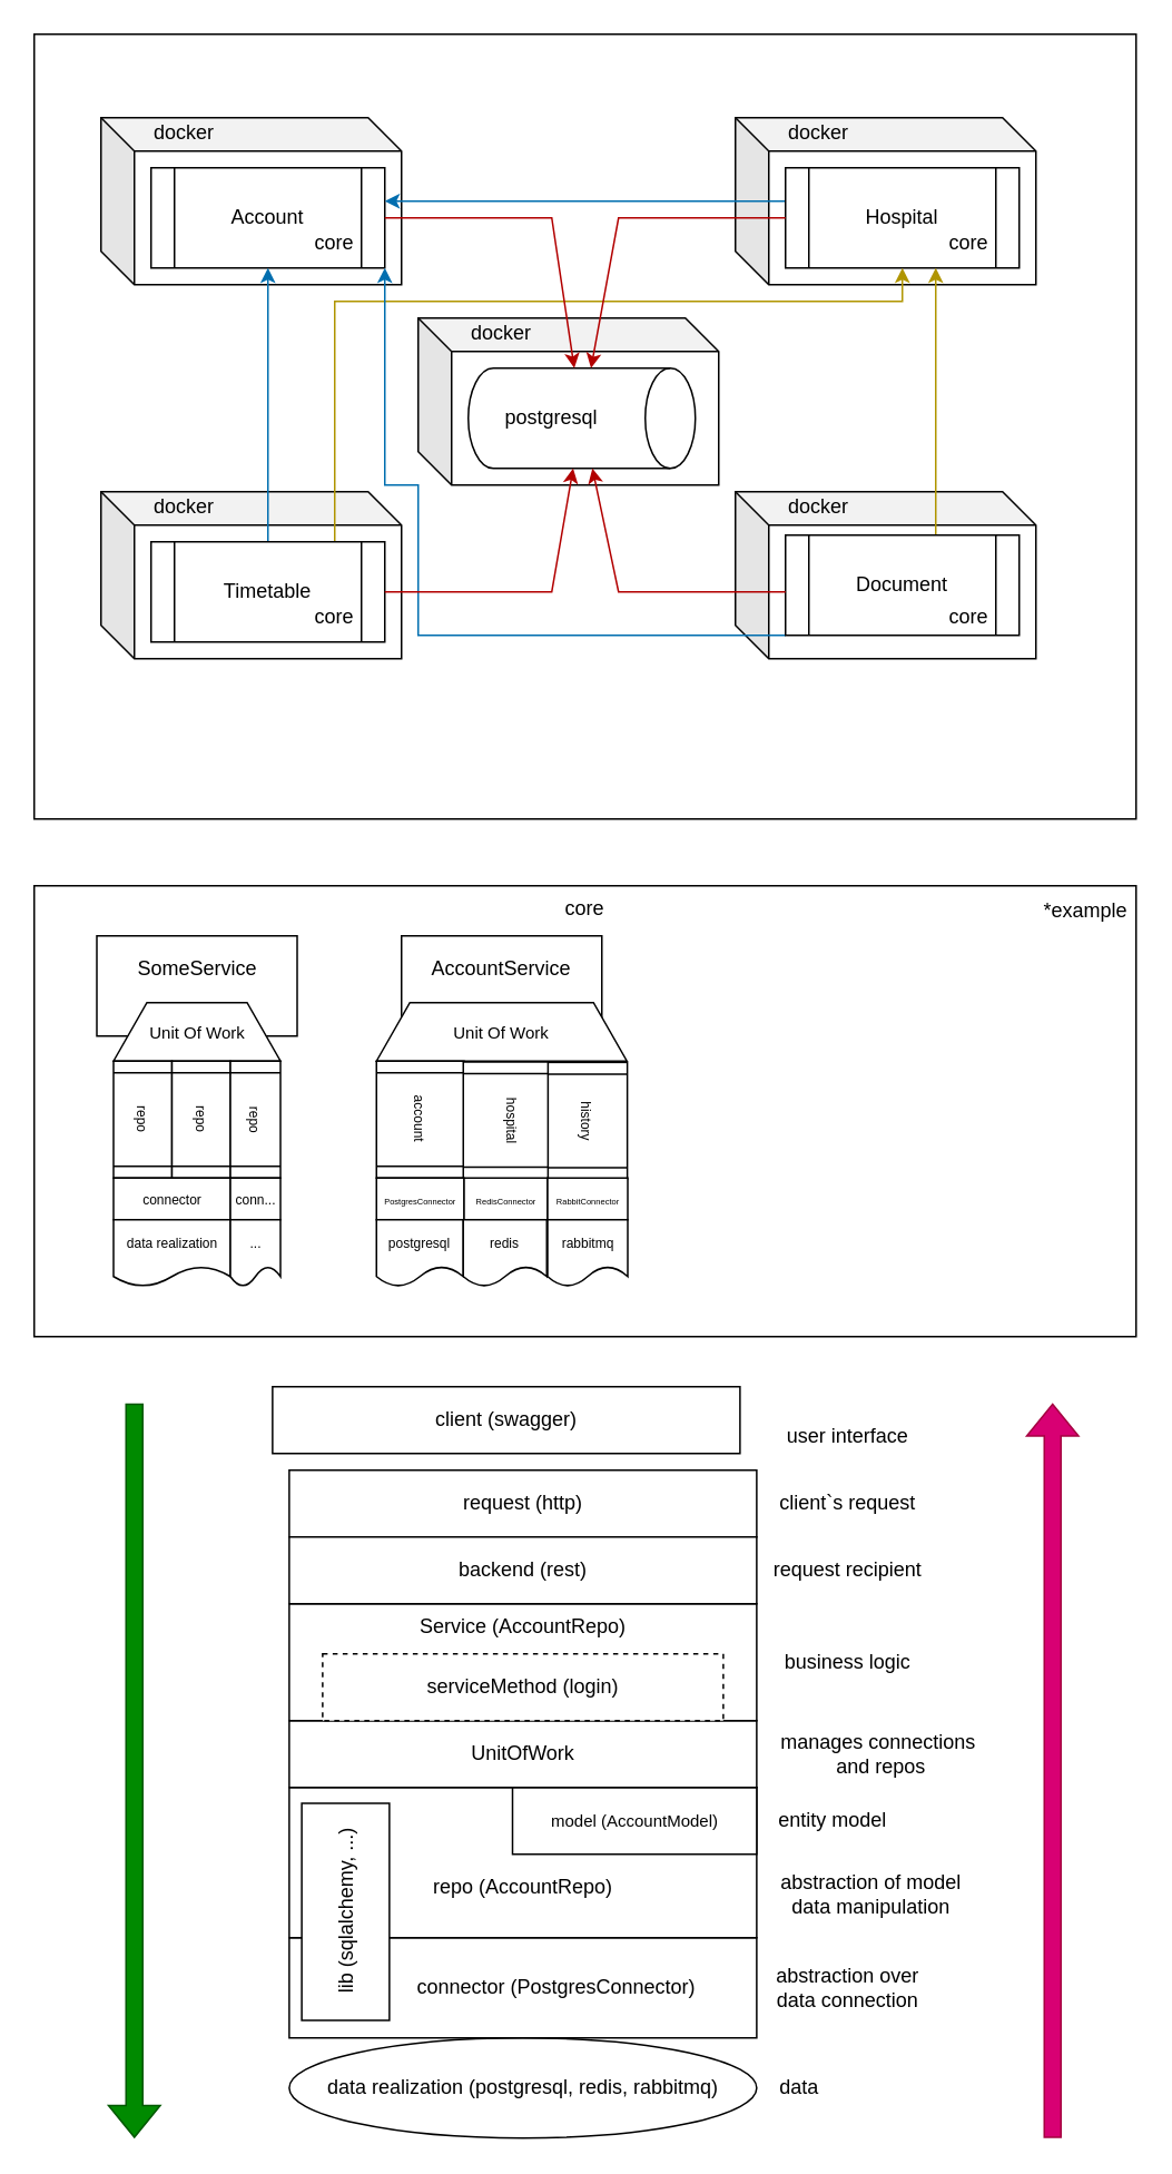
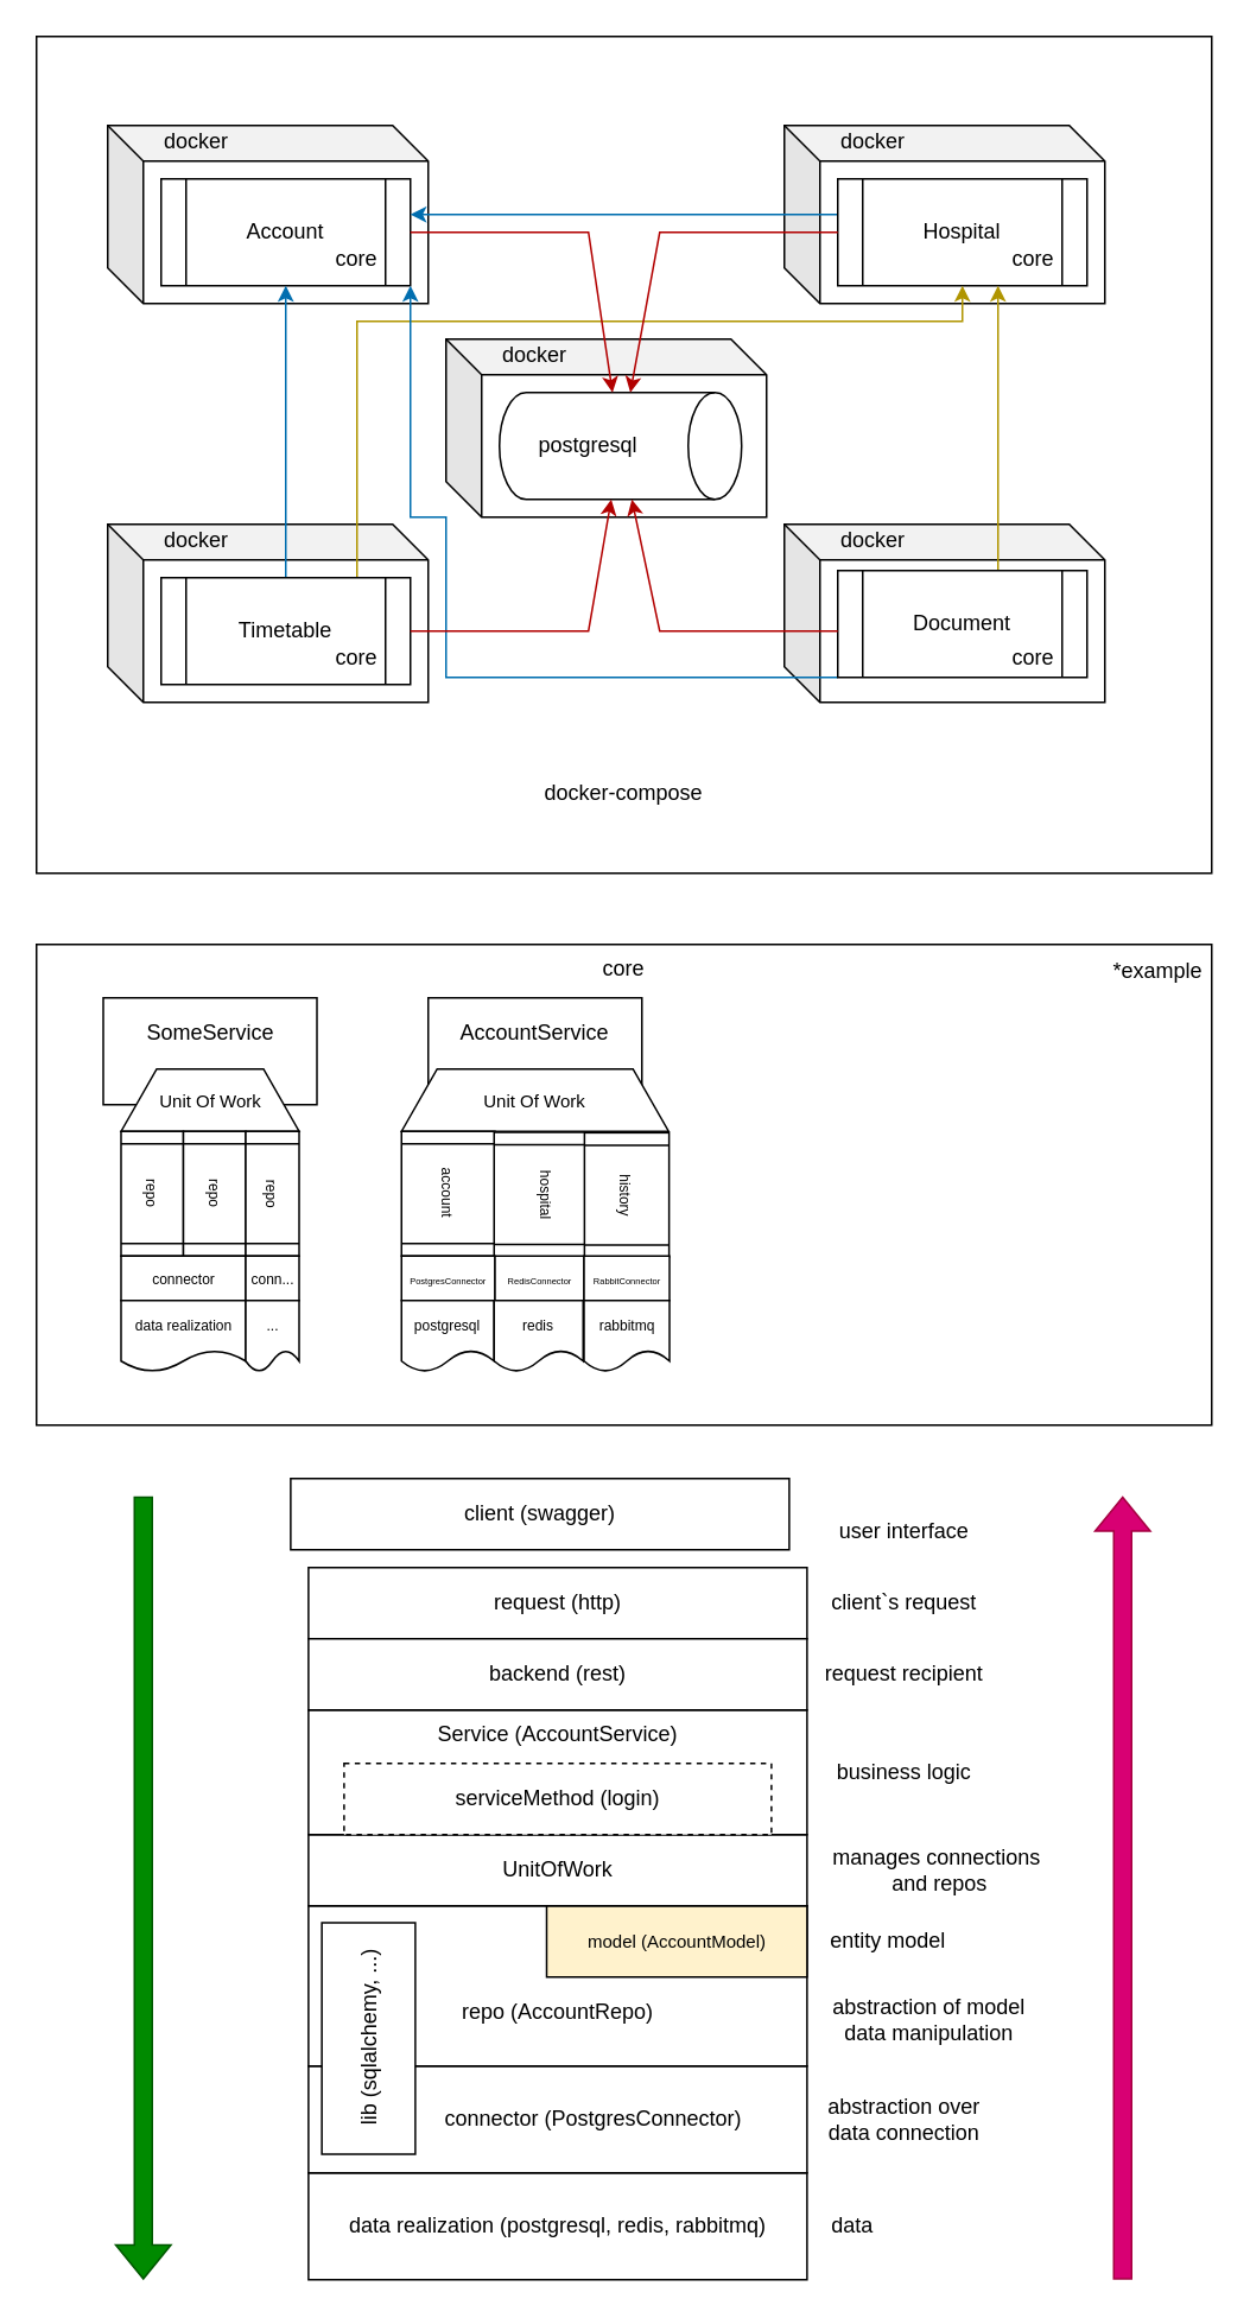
+ <mxCell id="32" value="docker-compose" style="text;html=1;align=center;verticalAlign=middle;whiteSpace=wrap;rounded=0;" parent="1" vertex="1"><mxGeometry x="280" y="430" width="140" height="30" as="geometry" /></mxCell>
- <mxCell id="61" value="Service (AccountRepo)" style="whiteSpace=wrap;html=1;verticalAlign=top;" vertex="1" parent="1"><mxGeometry x="172.75" y="960" width="280" height="70" as="geometry" /></mxCell>
+ <mxCell id="61" value="Service (AccountService)" style="whiteSpace=wrap;html=1;verticalAlign=top;" vertex="1" parent="1"><mxGeometry x="172.75" y="960" width="280" height="70" as="geometry" /></mxCell>
- <mxCell id="59" value="model (AccountModel)" style="rounded=0;whiteSpace=wrap;html=1;rotation=0;fontSize=10;" vertex="1" parent="1"><mxGeometry x="306.5" y="1070" width="146.25" height="40" as="geometry" /></mxCell>
+ <mxCell id="59" value="model (AccountModel)" style="rounded=0;whiteSpace=wrap;html=1;rotation=0;fontSize=10;fillColor=#fff2cc;" vertex="1" parent="1"><mxGeometry x="306.5" y="1070" width="146.25" height="40" as="geometry" /></mxCell>
- <mxCell id="55" value="data realization (postgresql, redis, rabbitmq)" style="ellipse;whiteSpace=wrap;html=1;" vertex="1" parent="1"><mxGeometry x="172.75" y="1220" width="280" height="60" as="geometry" /></mxCell>
+ <mxCell id="55" value="data realization (postgresql, redis, rabbitmq)" style="rounded=0;whiteSpace=wrap;html=1;" vertex="1" parent="1"><mxGeometry x="172.75" y="1220" width="280" height="60" as="geometry" /></mxCell>
